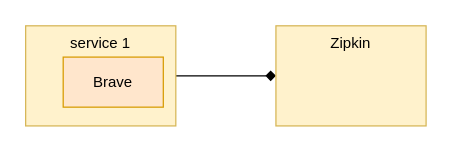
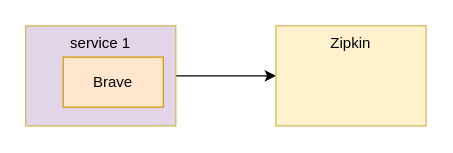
- <mxCell id="3" value="service 1" style="rounded=0;whiteSpace=wrap;html=1;horizontal=1;verticalAlign=top;fillColor=#fff2cc;strokeColor=#d6b656;" vertex="1" parent="1"><mxGeometry x="20" y="20" width="120" height="80" as="geometry" /></mxCell>
+ <mxCell id="3" value="service 1" style="rounded=0;whiteSpace=wrap;html=1;horizontal=1;verticalAlign=top;fillColor=#e1d5e7;strokeColor=#d6b656;" vertex="1" parent="1"><mxGeometry x="20" y="20" width="120" height="80" as="geometry" /></mxCell>
- <mxCell id="2" style="edgeStyle=orthogonalEdgeStyle;rounded=0;orthogonalLoop=1;jettySize=auto;html=1;exitX=1;exitY=0.5;exitDx=0;exitDy=0;entryX=0;entryY=0.5;entryDx=0;entryDy=0;endArrow=diamond;" edge="1" parent="1" source="3" target="5"><mxGeometry relative="1" as="geometry" /></mxCell>
+ <mxCell id="2" style="edgeStyle=orthogonalEdgeStyle;rounded=0;orthogonalLoop=1;jettySize=auto;html=1;exitX=1;exitY=0.5;exitDx=0;exitDy=0;entryX=0;entryY=0.5;entryDx=0;entryDy=0;" edge="1" parent="1" source="3" target="5"><mxGeometry relative="1" as="geometry" /></mxCell>
